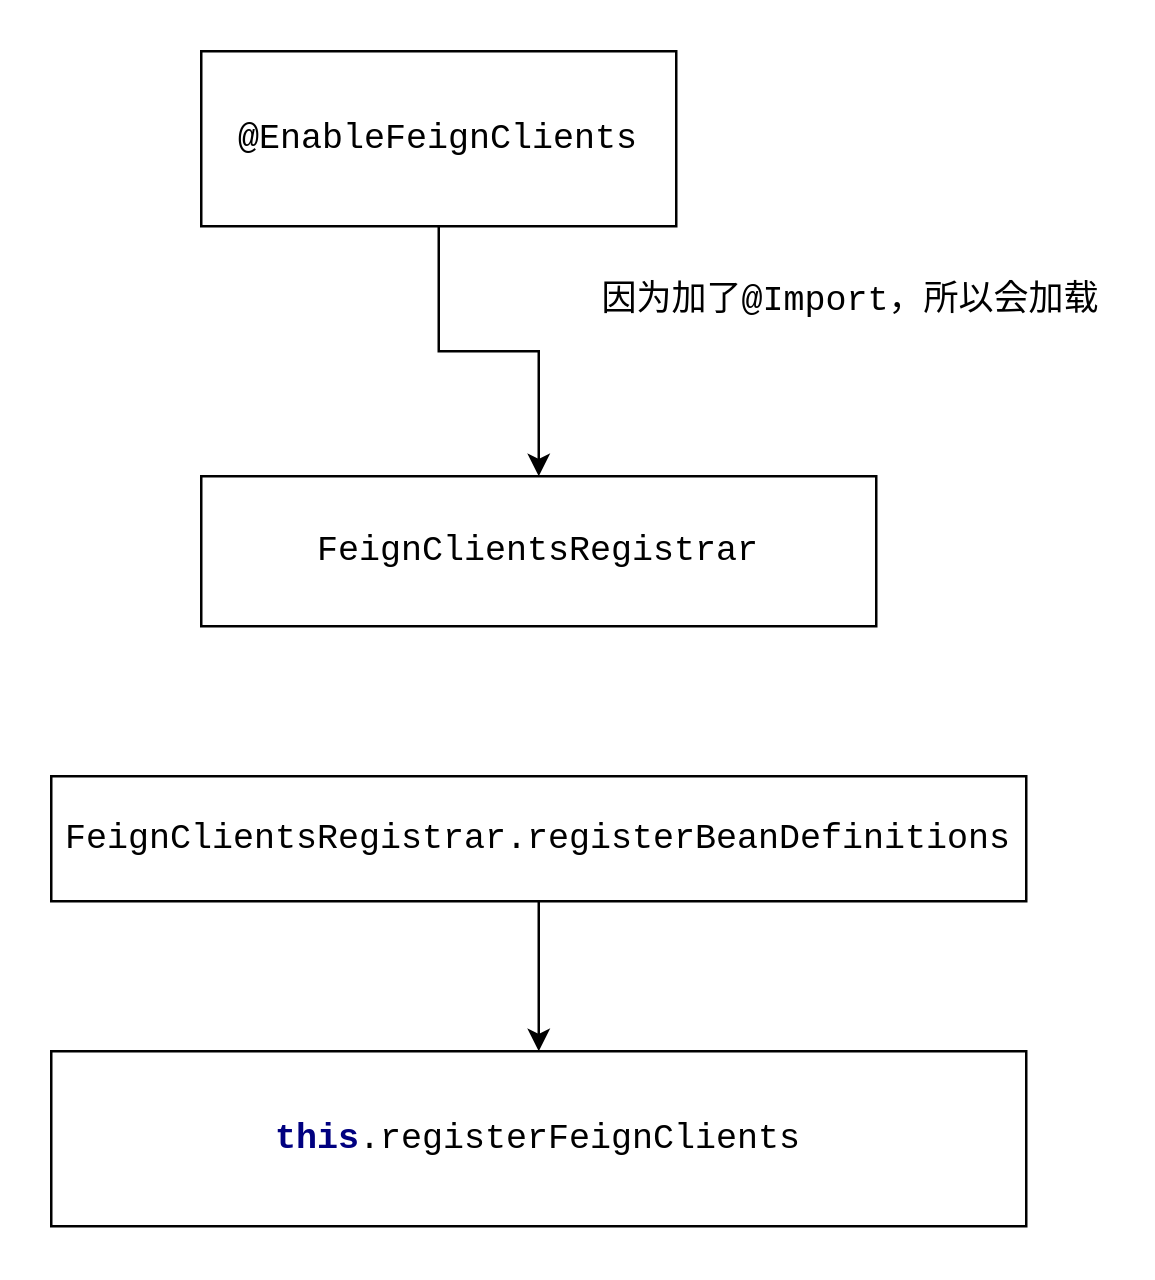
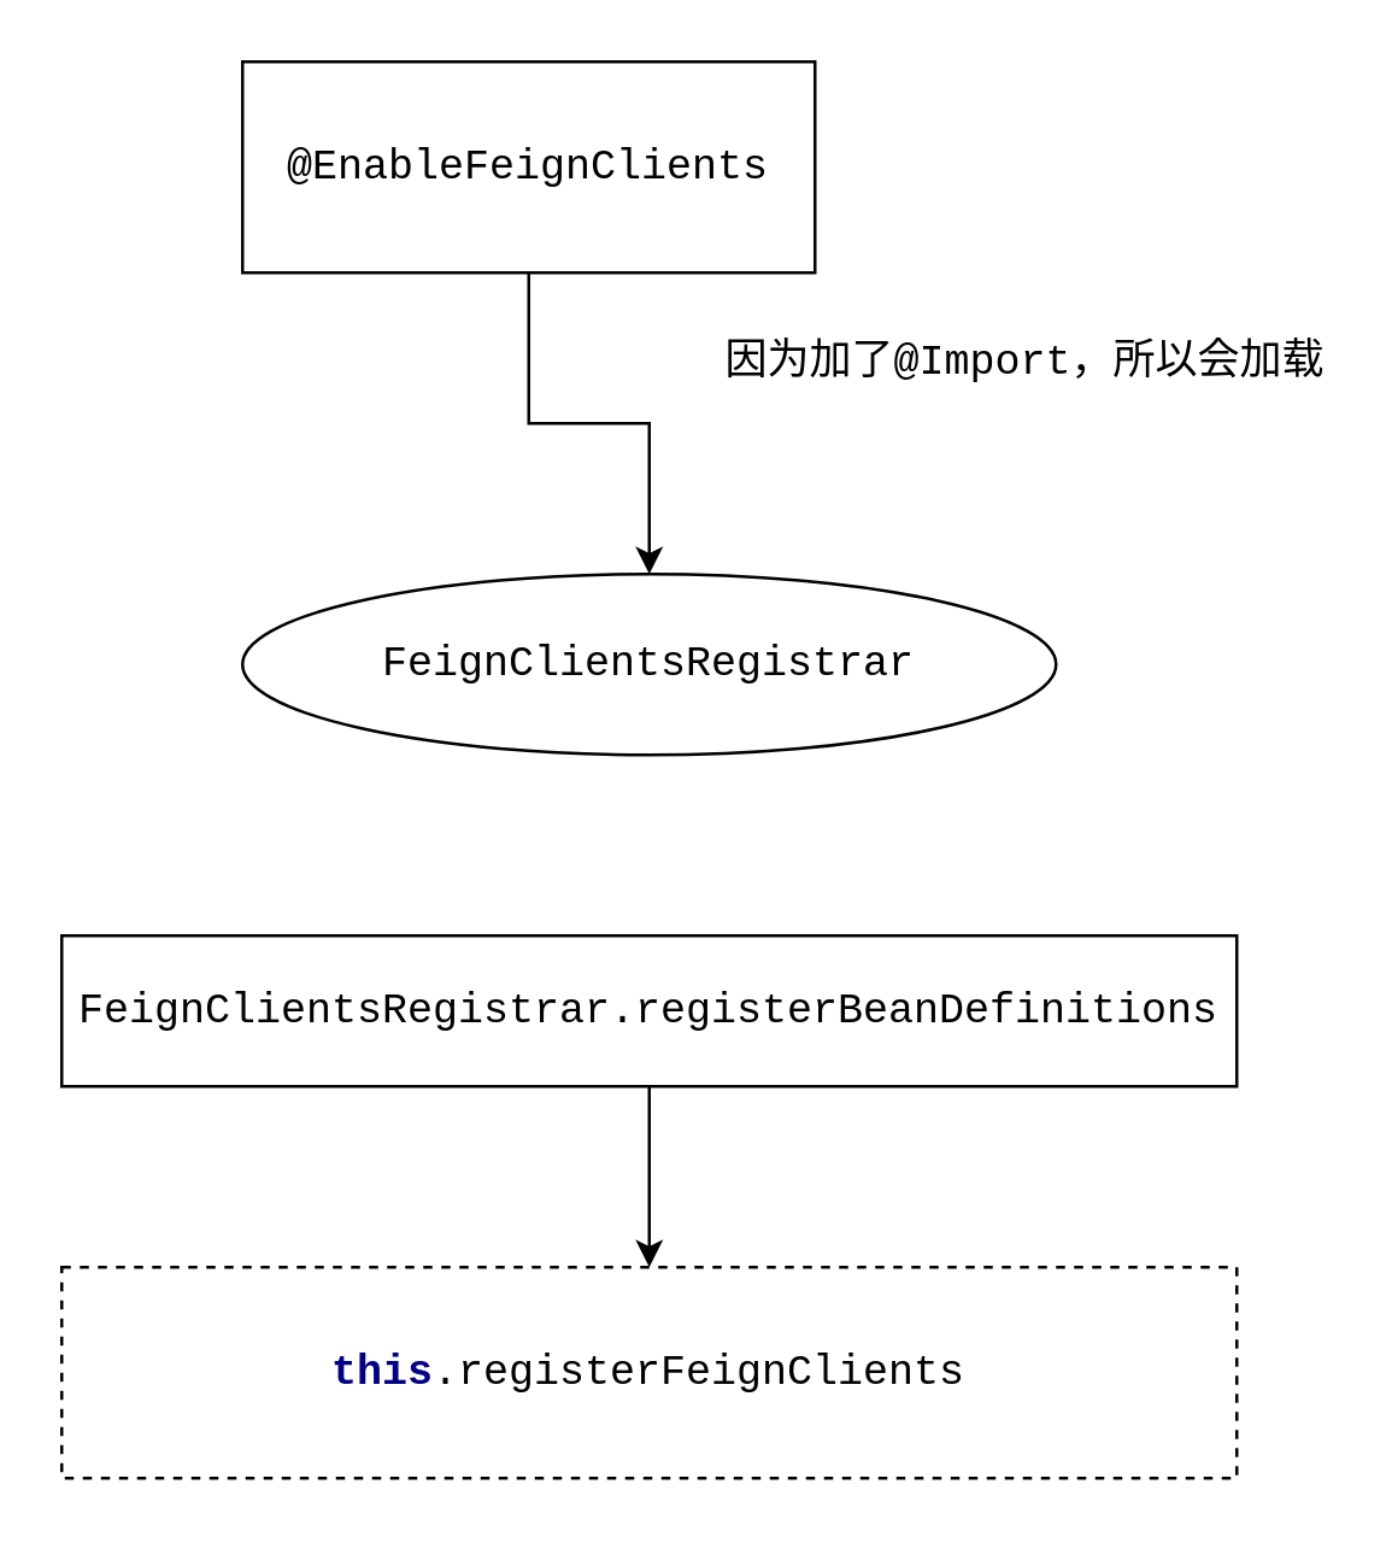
- <mxCell id="4" value="&lt;pre style=&quot;background-color: rgb(255 , 255 , 255) ; font-family: &amp;#34;courier new&amp;#34; ; font-size: 10.5pt&quot;&gt;FeignClientsRegistrar&lt;/pre&gt;" style="rounded=0;whiteSpace=wrap;html=1;" vertex="1" parent="1"><mxGeometry x="80" y="190" width="270" height="60" as="geometry" /></mxCell>
+ <mxCell id="4" value="&lt;pre style=&quot;background-color: rgb(255 , 255 , 255) ; font-family: &amp;#34;courier new&amp;#34; ; font-size: 10.5pt&quot;&gt;FeignClientsRegistrar&lt;/pre&gt;" style="ellipse;whiteSpace=wrap;html=1;" vertex="1" parent="1"><mxGeometry x="80" y="190" width="270" height="60" as="geometry" /></mxCell>
- <mxCell id="8" value="&lt;pre style=&quot;background-color: rgb(255 , 255 , 255) ; font-family: &amp;#34;courier new&amp;#34; ; font-size: 10.5pt&quot;&gt;&lt;span style=&quot;color: #000080 ; font-weight: bold&quot;&gt;this&lt;/span&gt;.registerFeignClients&lt;/pre&gt;" style="rounded=0;whiteSpace=wrap;html=1;" vertex="1" parent="1"><mxGeometry x="20" y="420" width="390" height="70" as="geometry" /></mxCell>
+ <mxCell id="8" value="&lt;pre style=&quot;background-color: rgb(255 , 255 , 255) ; font-family: &amp;#34;courier new&amp;#34; ; font-size: 10.5pt&quot;&gt;&lt;span style=&quot;color: #000080 ; font-weight: bold&quot;&gt;this&lt;/span&gt;.registerFeignClients&lt;/pre&gt;" style="rounded=0;whiteSpace=wrap;html=1;dashed=1;" vertex="1" parent="1"><mxGeometry x="20" y="420" width="390" height="70" as="geometry" /></mxCell>
